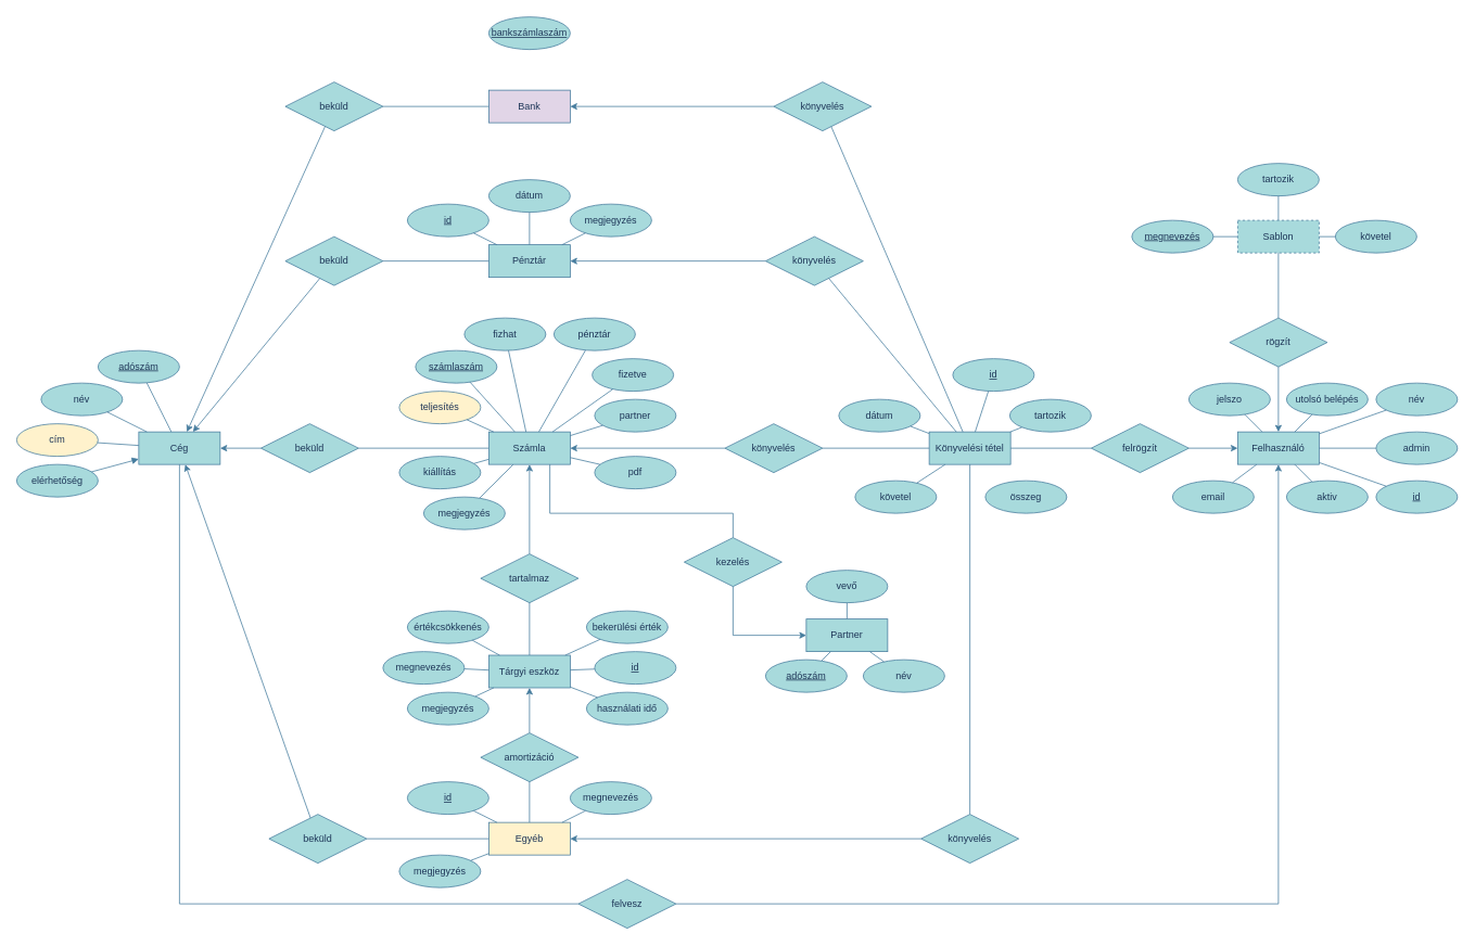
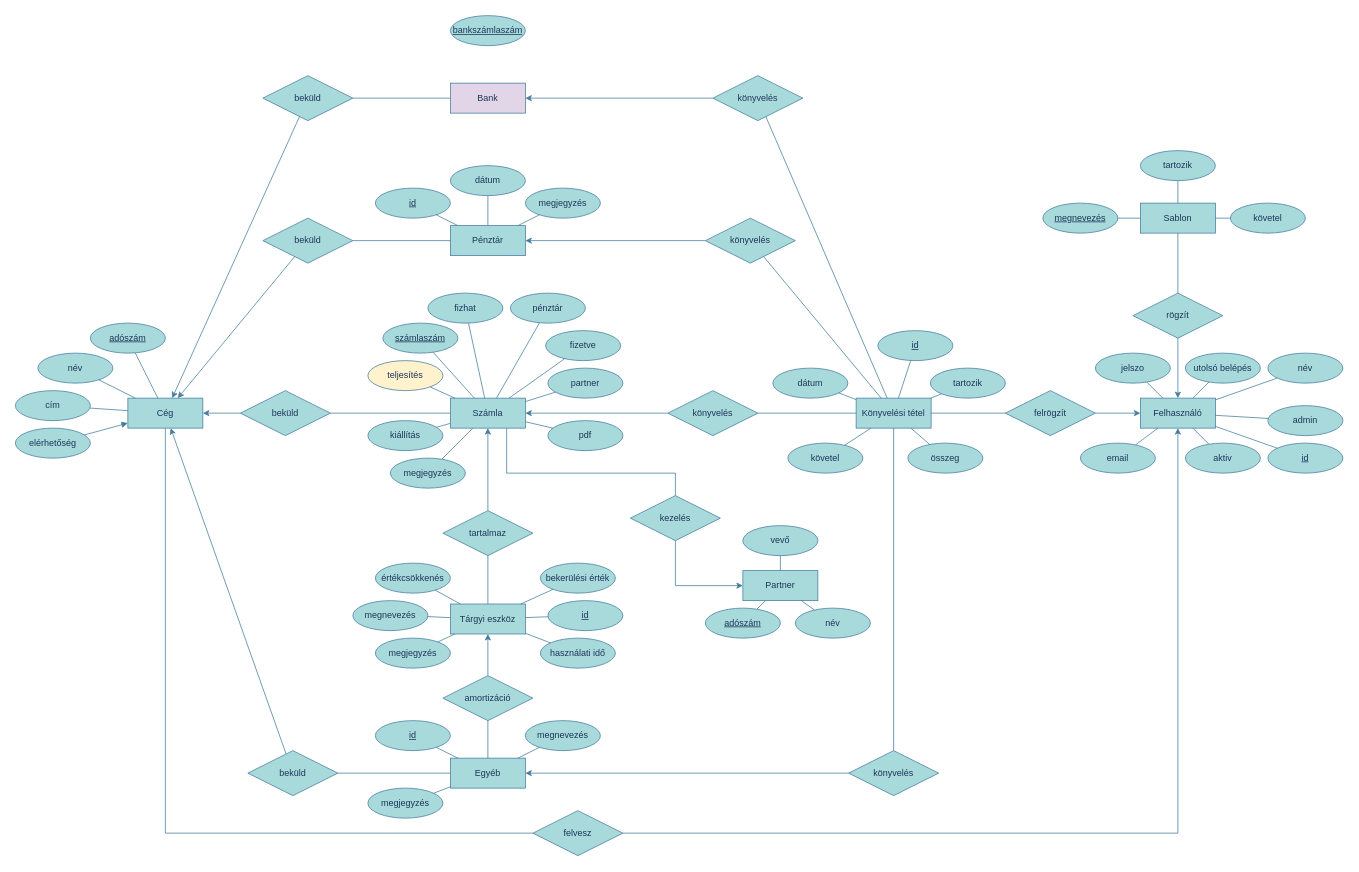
- <mxCell id="109" value="Sablon" style="whiteSpace=wrap;html=1;align=center;labelBackgroundColor=none;fillColor=#A8DADC;strokeColor=#457B9D;fontColor=#1D3557;dashed=1;" parent="1" vertex="1"><mxGeometry x="1520" y="270" width="100" height="40" as="geometry" /></mxCell>
+ <mxCell id="109" value="Sablon" style="whiteSpace=wrap;html=1;align=center;labelBackgroundColor=none;fillColor=#A8DADC;strokeColor=#457B9D;fontColor=#1D3557;" parent="1" vertex="1"><mxGeometry x="1520" y="270" width="100" height="40" as="geometry" /></mxCell>
- <mxCell id="88" value="cím" style="ellipse;whiteSpace=wrap;html=1;align=center;labelBackgroundColor=none;fillColor=#fff2cc;strokeColor=#457B9D;fontColor=#1D3557;" parent="1" vertex="1"><mxGeometry x="20" y="520" width="100" height="40" as="geometry" /></mxCell>
+ <mxCell id="88" value="cím" style="ellipse;whiteSpace=wrap;html=1;align=center;labelBackgroundColor=none;fillColor=#A8DADC;strokeColor=#457B9D;fontColor=#1D3557;" parent="1" vertex="1"><mxGeometry x="20" y="520" width="100" height="40" as="geometry" /></mxCell>
- <mxCell id="137" value="admin" style="ellipse;whiteSpace=wrap;html=1;align=center;labelBackgroundColor=none;fillColor=#A8DADC;strokeColor=#457B9D;fontColor=#1D3557;" parent="1" vertex="1"><mxGeometry x="1690" y="530" width="100" height="40" as="geometry" /></mxCell>
+ <mxCell id="137" value="admin" style="ellipse;whiteSpace=wrap;html=1;align=center;labelBackgroundColor=none;fillColor=#A8DADC;strokeColor=#457B9D;fontColor=#1D3557;" parent="1" vertex="1"><mxGeometry x="1690" y="540" width="100" height="40" as="geometry" /></mxCell>
+ <mxCell id="46" value="" style="endArrow=none;html=1;rounded=0;labelBackgroundColor=none;strokeColor=#457B9D;fontColor=default;" parent="1" source="42" target="24" edge="1"><mxGeometry relative="1" as="geometry"><mxPoint x="590" y="670" as="sourcePoint" /><mxPoint x="750" y="670" as="targetPoint" /></mxGeometry></mxCell>
- <mxCell id="9" value="Egyéb" style="whiteSpace=wrap;html=1;align=center;labelBackgroundColor=none;fillColor=#fff2cc;strokeColor=#457B9D;fontColor=#1D3557;" parent="1" vertex="1"><mxGeometry x="600" y="1010" width="100" height="40" as="geometry" /></mxCell>
+ <mxCell id="9" value="Egyéb" style="whiteSpace=wrap;html=1;align=center;labelBackgroundColor=none;fillColor=#A8DADC;strokeColor=#457B9D;fontColor=#1D3557;" parent="1" vertex="1"><mxGeometry x="600" y="1010" width="100" height="40" as="geometry" /></mxCell>
